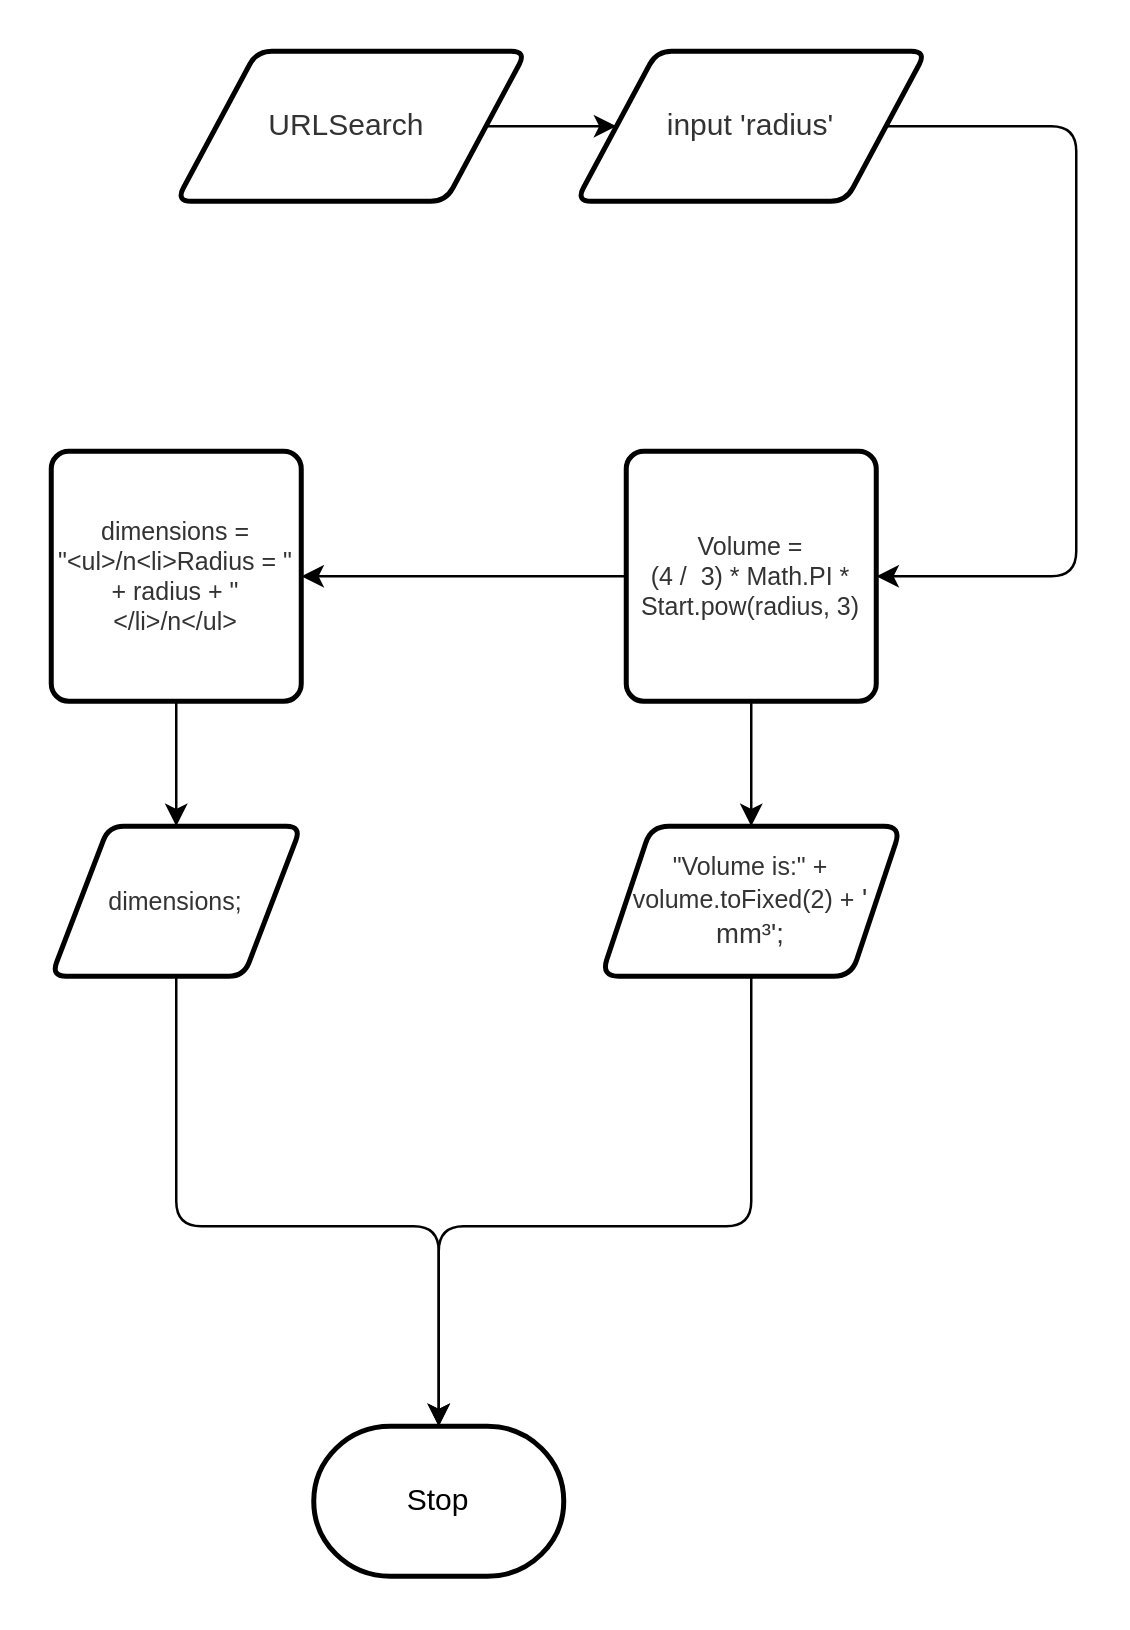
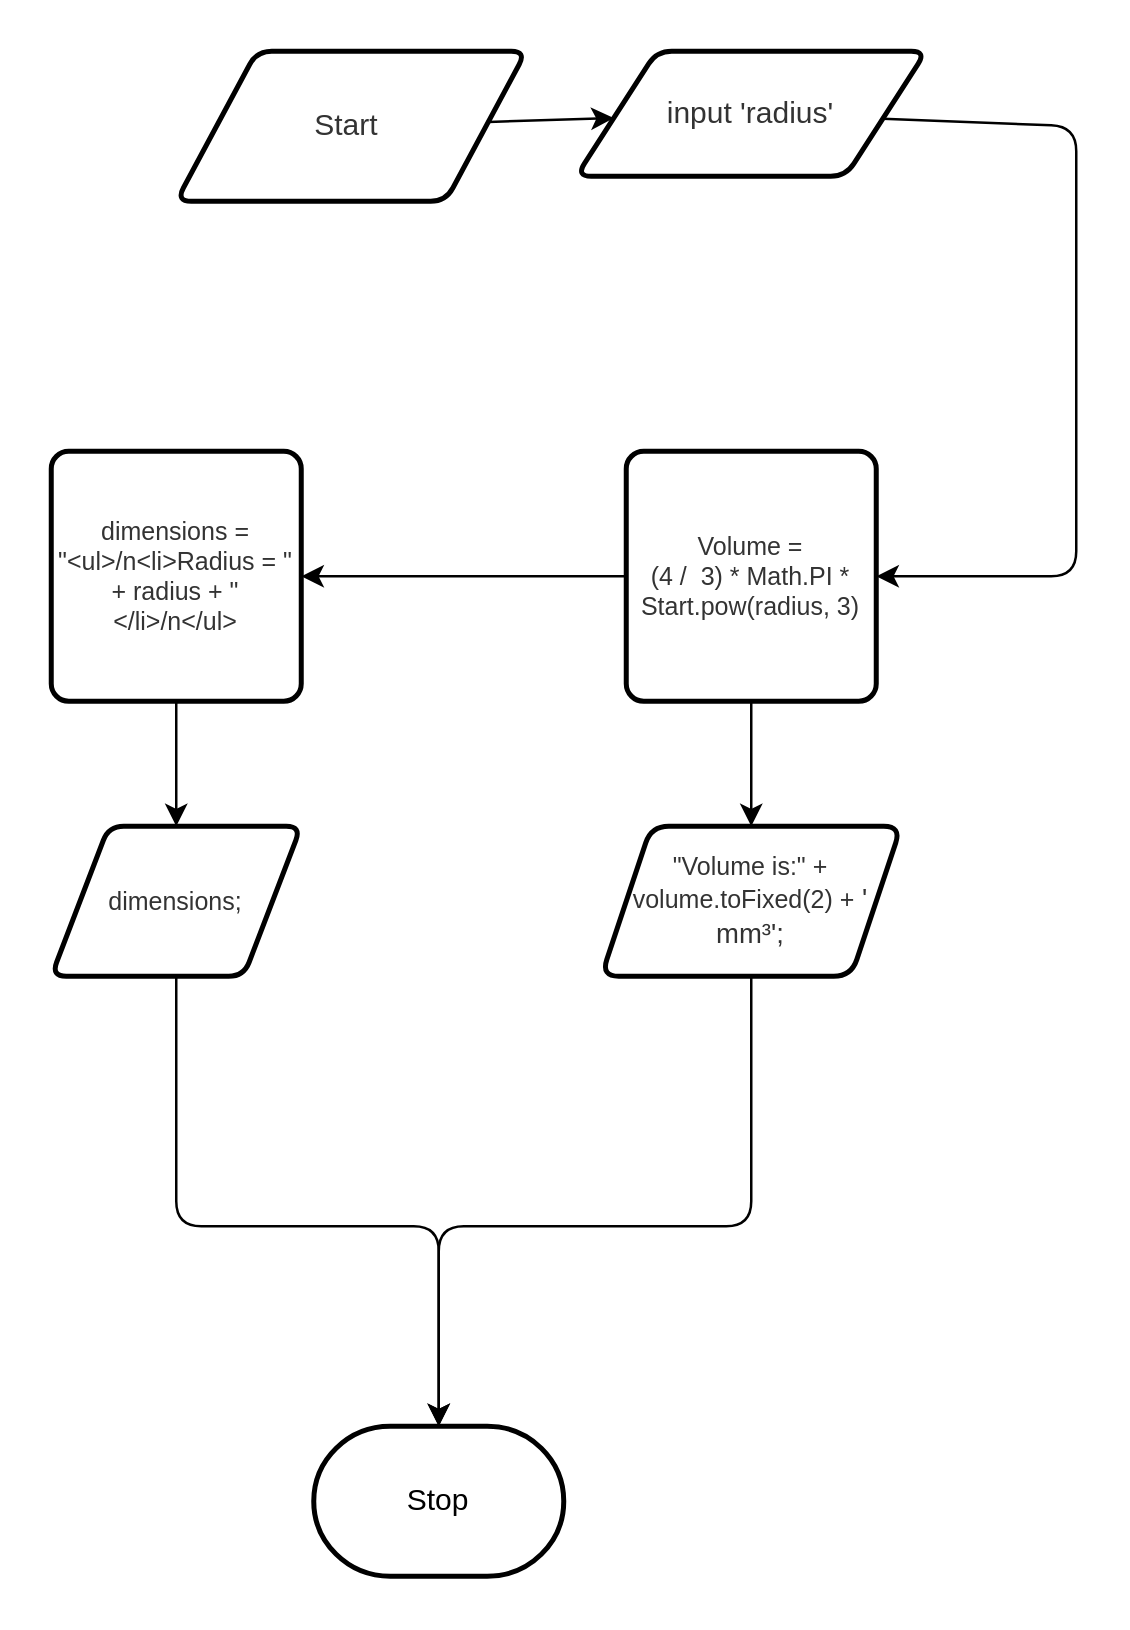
- <mxCell id="4" value="URLSearch&amp;nbsp;" style="shape=parallelogram;html=1;strokeWidth=2;perimeter=parallelogramPerimeter;whiteSpace=wrap;rounded=1;arcSize=12;size=0.23;fontColor=#333333;" vertex="1" parent="1"><mxGeometry x="70" y="20" width="140" height="60" as="geometry" /></mxCell>
+ <mxCell id="4" value="Start&amp;nbsp;" style="shape=parallelogram;html=1;strokeWidth=2;perimeter=parallelogramPerimeter;whiteSpace=wrap;rounded=1;arcSize=12;size=0.23;fontColor=#333333;" vertex="1" parent="1"><mxGeometry x="70" y="20" width="140" height="60" as="geometry" /></mxCell>
- <mxCell id="6" value="input 'radius'" style="shape=parallelogram;html=1;strokeWidth=2;perimeter=parallelogramPerimeter;whiteSpace=wrap;rounded=1;arcSize=12;size=0.23;fontColor=#333333;" vertex="1" parent="1"><mxGeometry x="230" y="20" width="140" height="60" as="geometry" /></mxCell>
+ <mxCell id="6" value="input 'radius'" style="shape=parallelogram;html=1;strokeWidth=2;perimeter=parallelogramPerimeter;whiteSpace=wrap;rounded=1;arcSize=12;size=0.23;fontColor=#333333;" vertex="1" parent="1"><mxGeometry x="230" y="20" width="140" height="50" as="geometry" /></mxCell>
